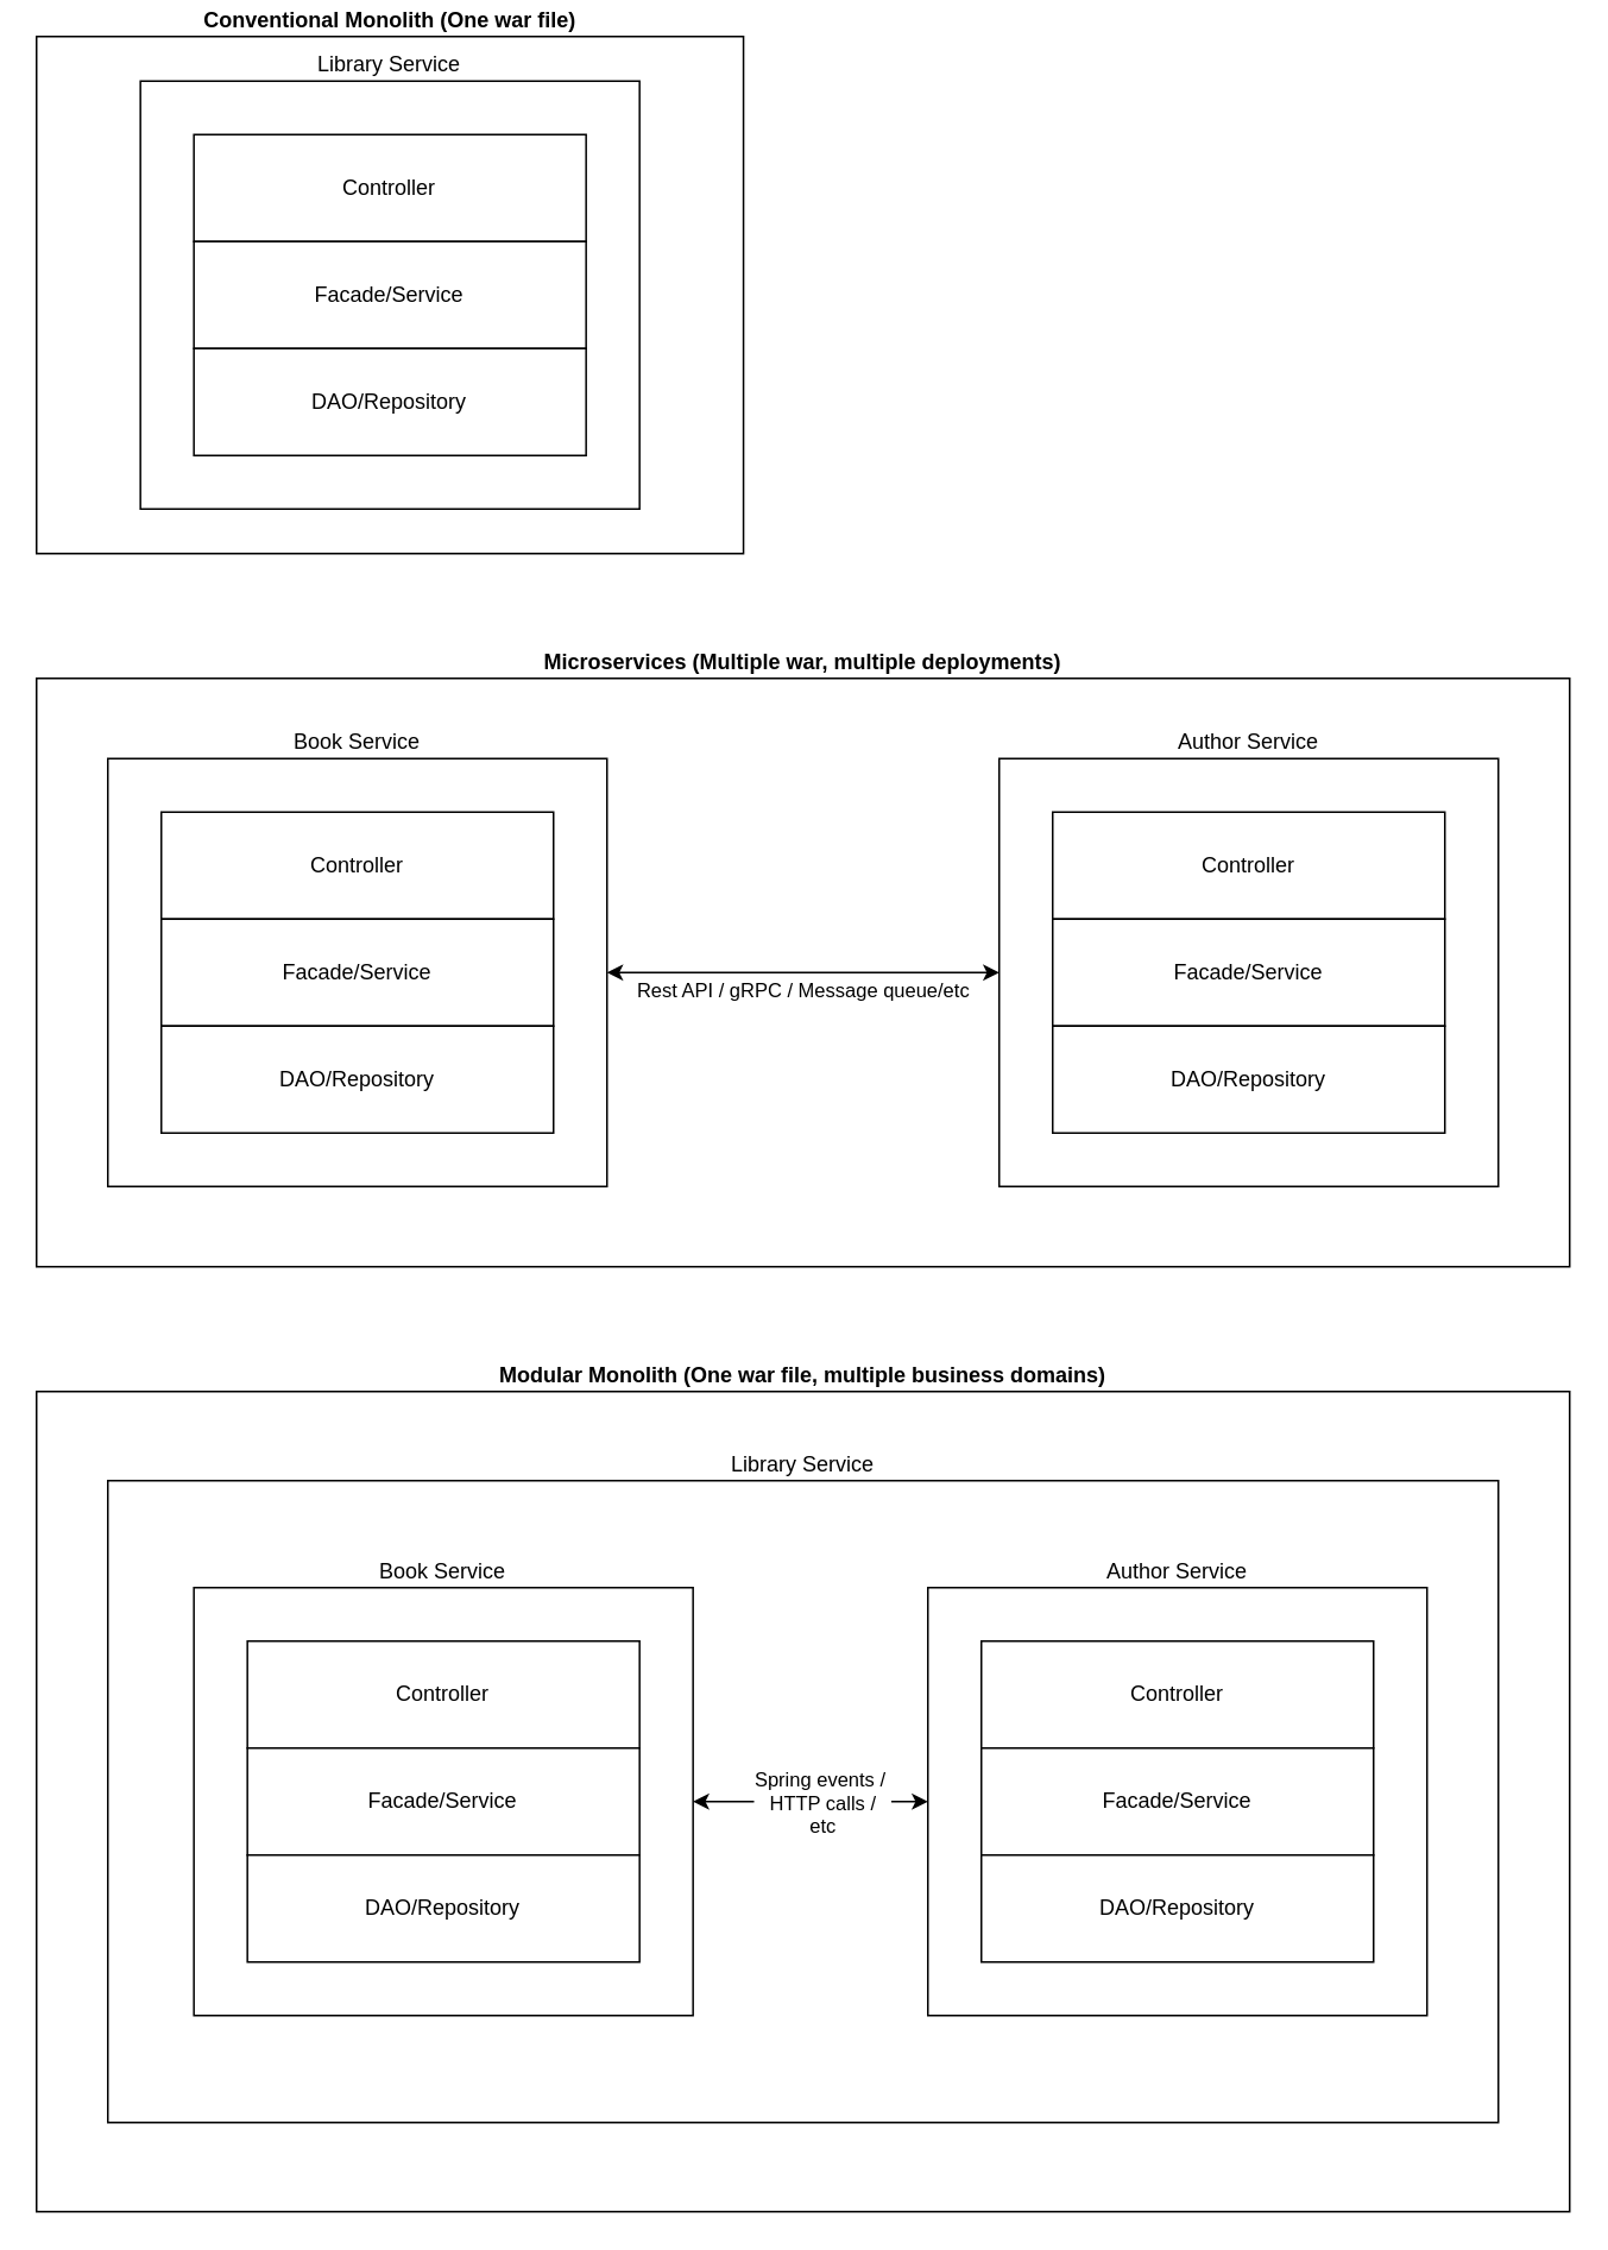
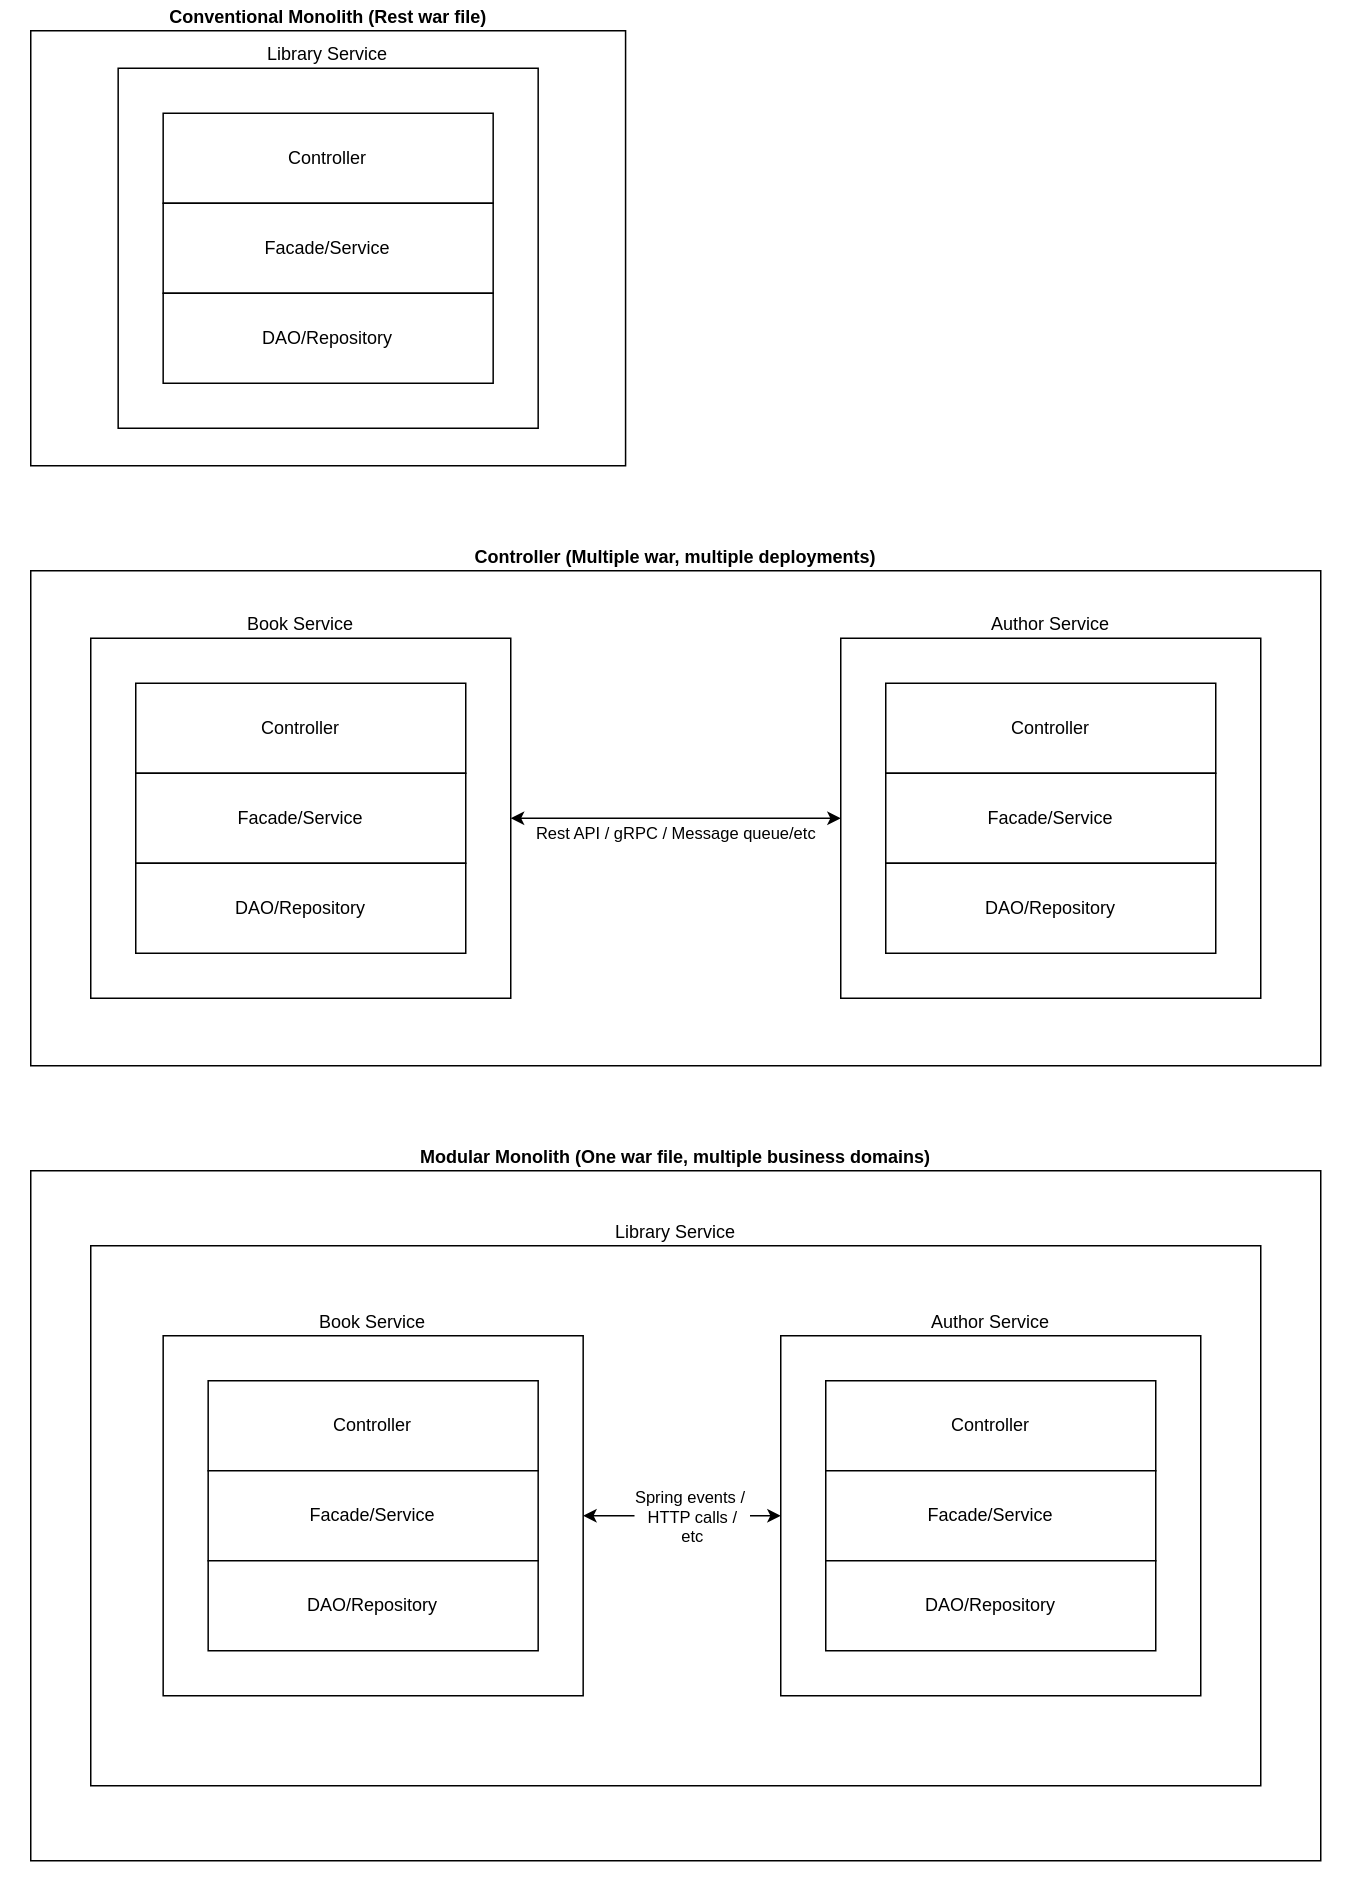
- <mxCell id="3" value="Conventional Monolith (One war file)" style="rounded=0;whiteSpace=wrap;html=1;fontStyle=1;labelPosition=center;verticalLabelPosition=top;align=center;verticalAlign=bottom;" vertex="1" parent="1"><mxGeometry x="20" y="20" width="396.55" height="290" as="geometry" /></mxCell>
+ <mxCell id="3" value="Conventional Monolith (Rest war file)" style="rounded=0;whiteSpace=wrap;html=1;fontStyle=1;labelPosition=center;verticalLabelPosition=top;align=center;verticalAlign=bottom;" vertex="1" parent="1"><mxGeometry x="20" y="20" width="396.55" height="290" as="geometry" /></mxCell>
- <mxCell id="2" value="Microservices (Multiple war, multiple deployments)" style="rounded=0;whiteSpace=wrap;html=1;fontStyle=1;labelPosition=center;verticalLabelPosition=top;align=center;verticalAlign=bottom;" vertex="1" parent="1"><mxGeometry x="20" y="380" width="860" height="330" as="geometry" /></mxCell>
+ <mxCell id="2" value="Controller (Multiple war, multiple deployments)" style="rounded=0;whiteSpace=wrap;html=1;fontStyle=1;labelPosition=center;verticalLabelPosition=top;align=center;verticalAlign=bottom;" vertex="1" parent="1"><mxGeometry x="20" y="380" width="860" height="330" as="geometry" /></mxCell>
